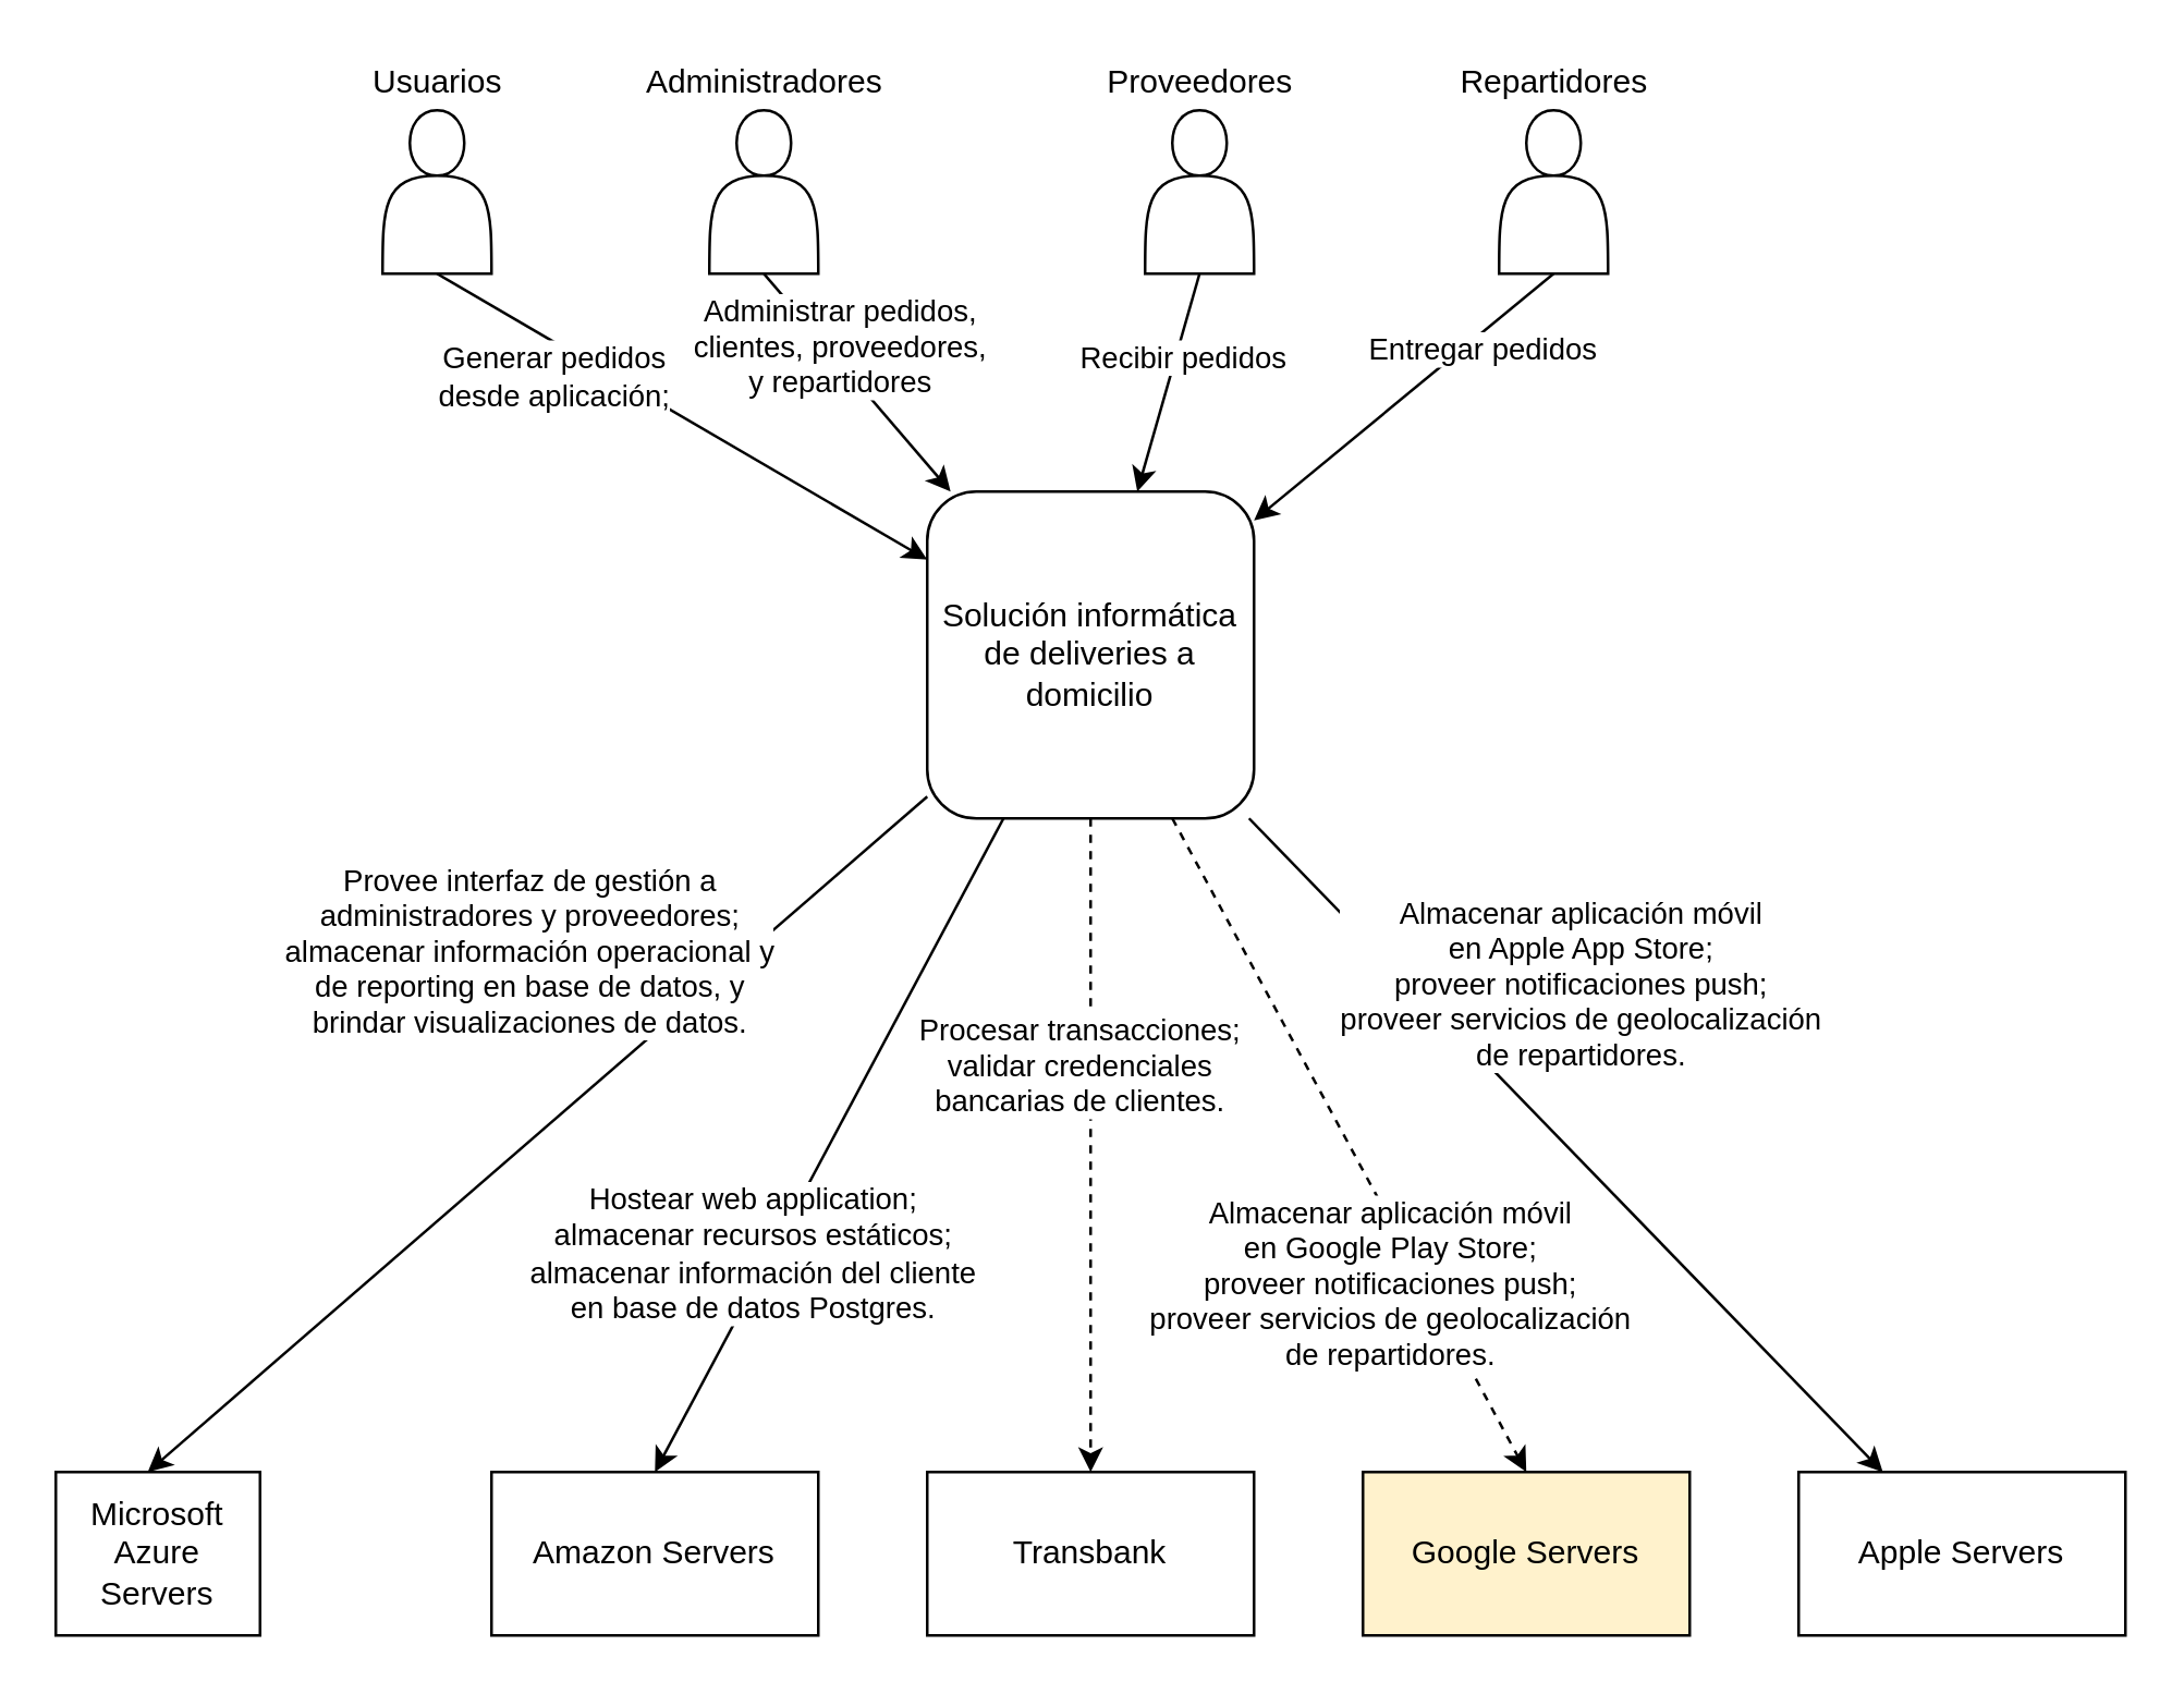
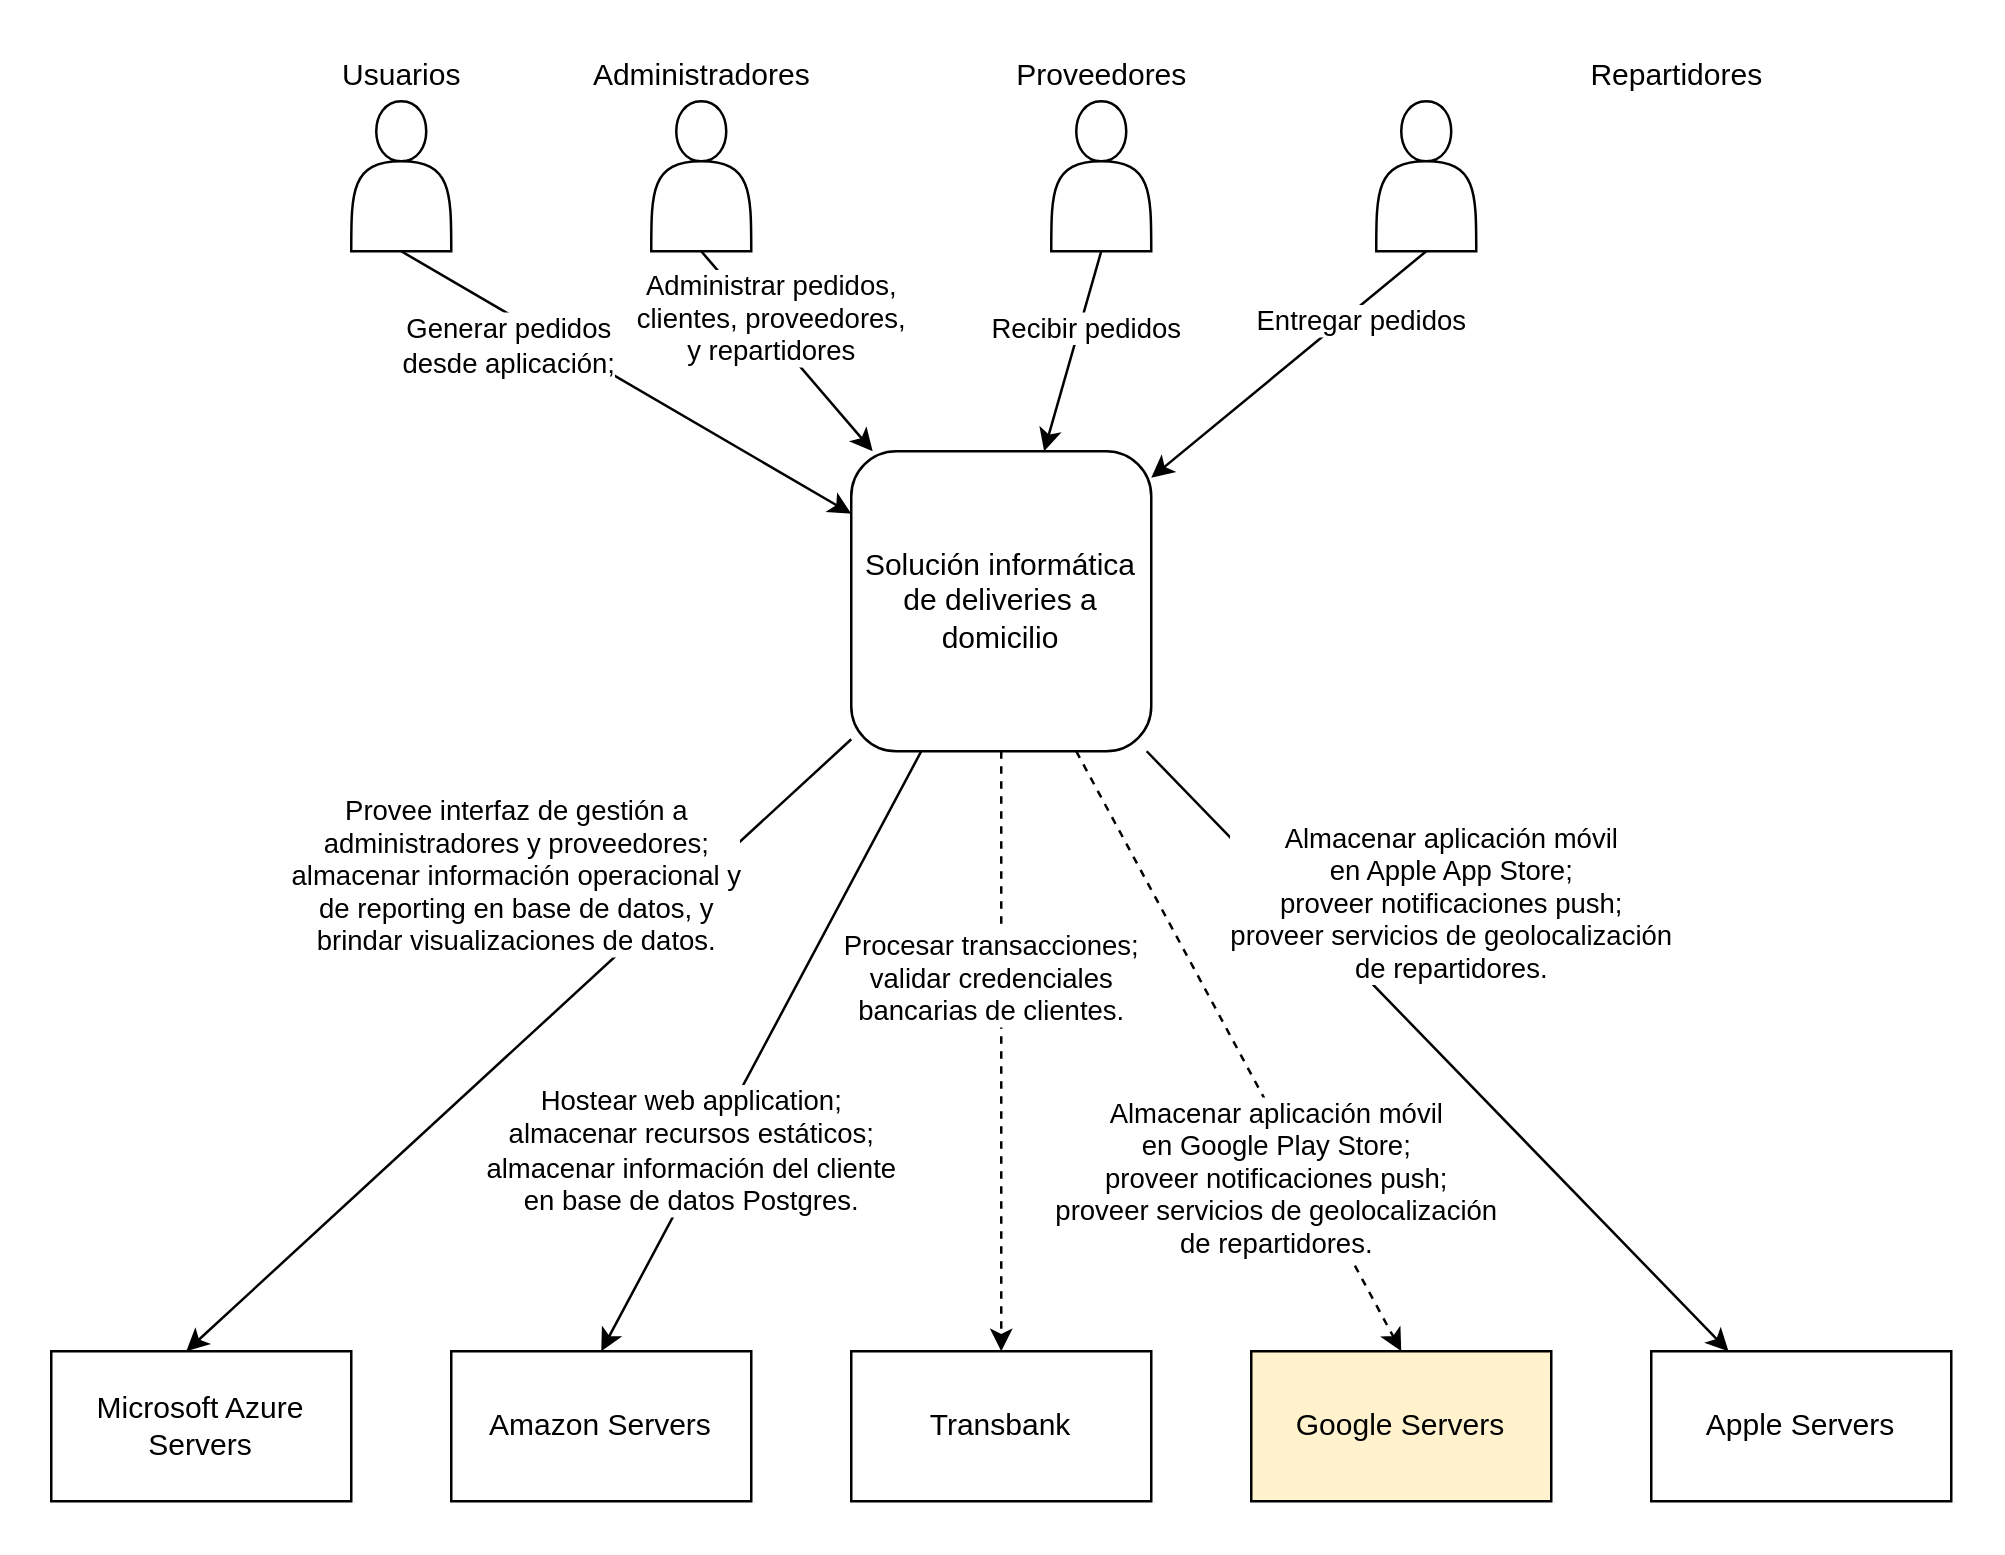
- <mxCell id="31" value="Repartidores" style="text;html=1;align=center;verticalAlign=middle;resizable=0;points=[];autosize=1;" vertex="1" parent="1"><mxGeometry x="525" y="20" width="90" height="20" as="geometry" /></mxCell>
+ <mxCell id="31" value="Repartidores" style="text;html=1;align=center;verticalAlign=middle;resizable=0;points=[];autosize=1;" vertex="1" parent="1"><mxGeometry x="625" y="20" width="90" height="20" as="geometry" /></mxCell>
- <mxCell id="33" value="Microsoft Azure Servers" style="rounded=0;whiteSpace=wrap;html=1;" vertex="1" parent="1"><mxGeometry x="20" y="540" width="75" height="60" as="geometry" /></mxCell>
+ <mxCell id="33" value="Microsoft Azure Servers" style="rounded=0;whiteSpace=wrap;html=1;" vertex="1" parent="1"><mxGeometry x="20" y="540" width="120" height="60" as="geometry" /></mxCell>
